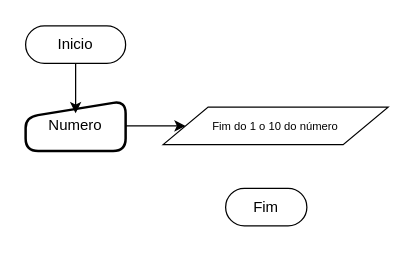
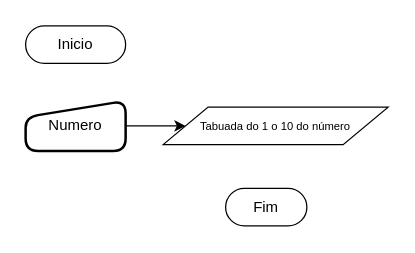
- <mxCell id="6" style="edgeStyle=orthogonalEdgeStyle;rounded=0;orthogonalLoop=1;jettySize=auto;html=1;entryX=0.5;entryY=0.25;entryDx=0;entryDy=0;entryPerimeter=0;" edge="1" parent="1" source="2" target="5"><mxGeometry relative="1" as="geometry" /></mxCell>
- <mxCell id="7" value="&lt;font style=&quot;font-size: 9px;&quot;&gt;Fim do 1 o 10 do número&lt;/font&gt;" style="shape=parallelogram;perimeter=parallelogramPerimeter;whiteSpace=wrap;html=1;dashed=0;" vertex="1" parent="1"><mxGeometry x="130" y="85" width="180" height="30" as="geometry" /></mxCell>
+ <mxCell id="7" value="&lt;font style=&quot;font-size: 9px;&quot;&gt;Tabuada do 1 o 10 do número&lt;/font&gt;" style="shape=parallelogram;perimeter=parallelogramPerimeter;whiteSpace=wrap;html=1;dashed=0;" vertex="1" parent="1"><mxGeometry x="130" y="85" width="180" height="30" as="geometry" /></mxCell>
